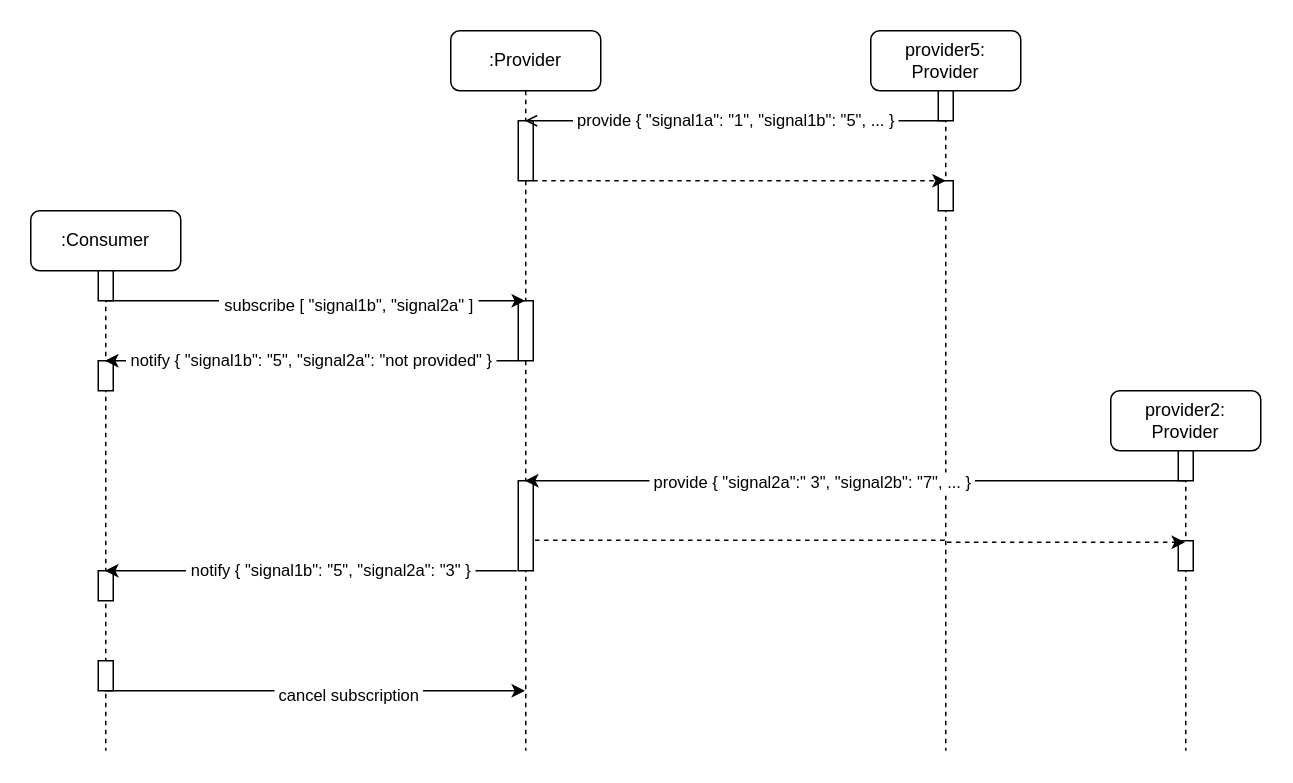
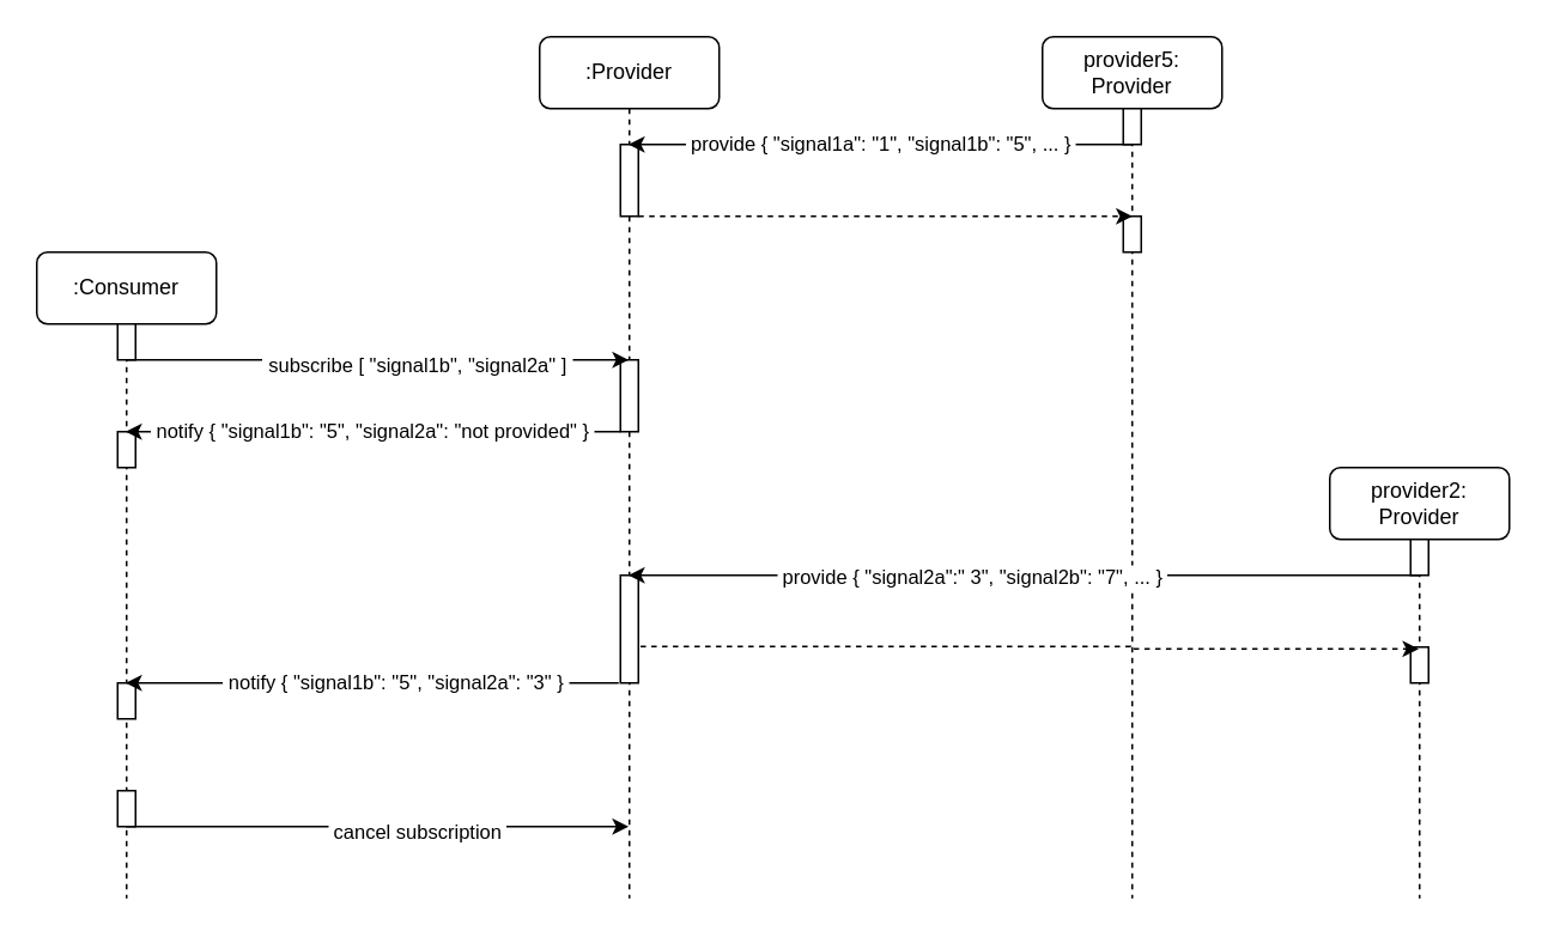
- <mxCell id="13" value="&amp;nbsp;provide { &quot;signal1a&quot;: &quot;1&quot;, &quot;signal1b&quot;: &quot;5&quot;, ... }&amp;nbsp;" style="edgeStyle=orthogonalEdgeStyle;rounded=0;orthogonalLoop=1;jettySize=auto;html=1;endArrow=open;" edge="1" parent="1" source="14" target="2"><mxGeometry relative="1" as="geometry"><Array as="points"><mxPoint x="420" y="80" /><mxPoint x="420" y="80" /></Array></mxGeometry></mxCell>
+ <mxCell id="13" value="&amp;nbsp;provide { &quot;signal1a&quot;: &quot;1&quot;, &quot;signal1b&quot;: &quot;5&quot;, ... }&amp;nbsp;" style="edgeStyle=orthogonalEdgeStyle;rounded=0;orthogonalLoop=1;jettySize=auto;html=1;" edge="1" parent="1" source="14" target="2"><mxGeometry relative="1" as="geometry"><Array as="points"><mxPoint x="420" y="80" /><mxPoint x="420" y="80" /></Array></mxGeometry></mxCell>
